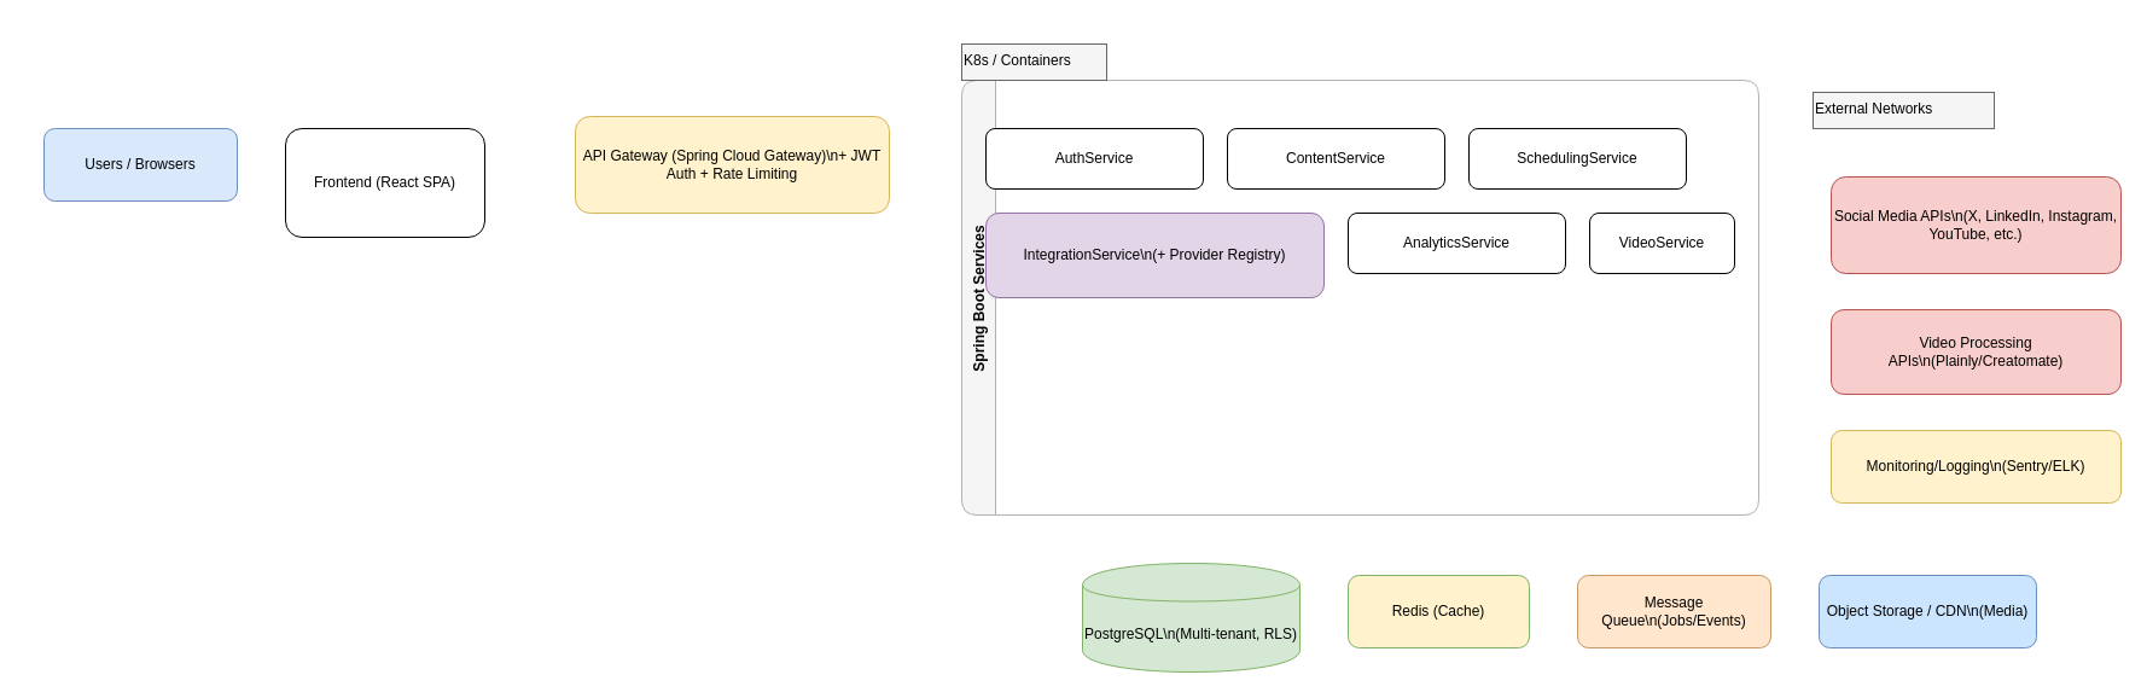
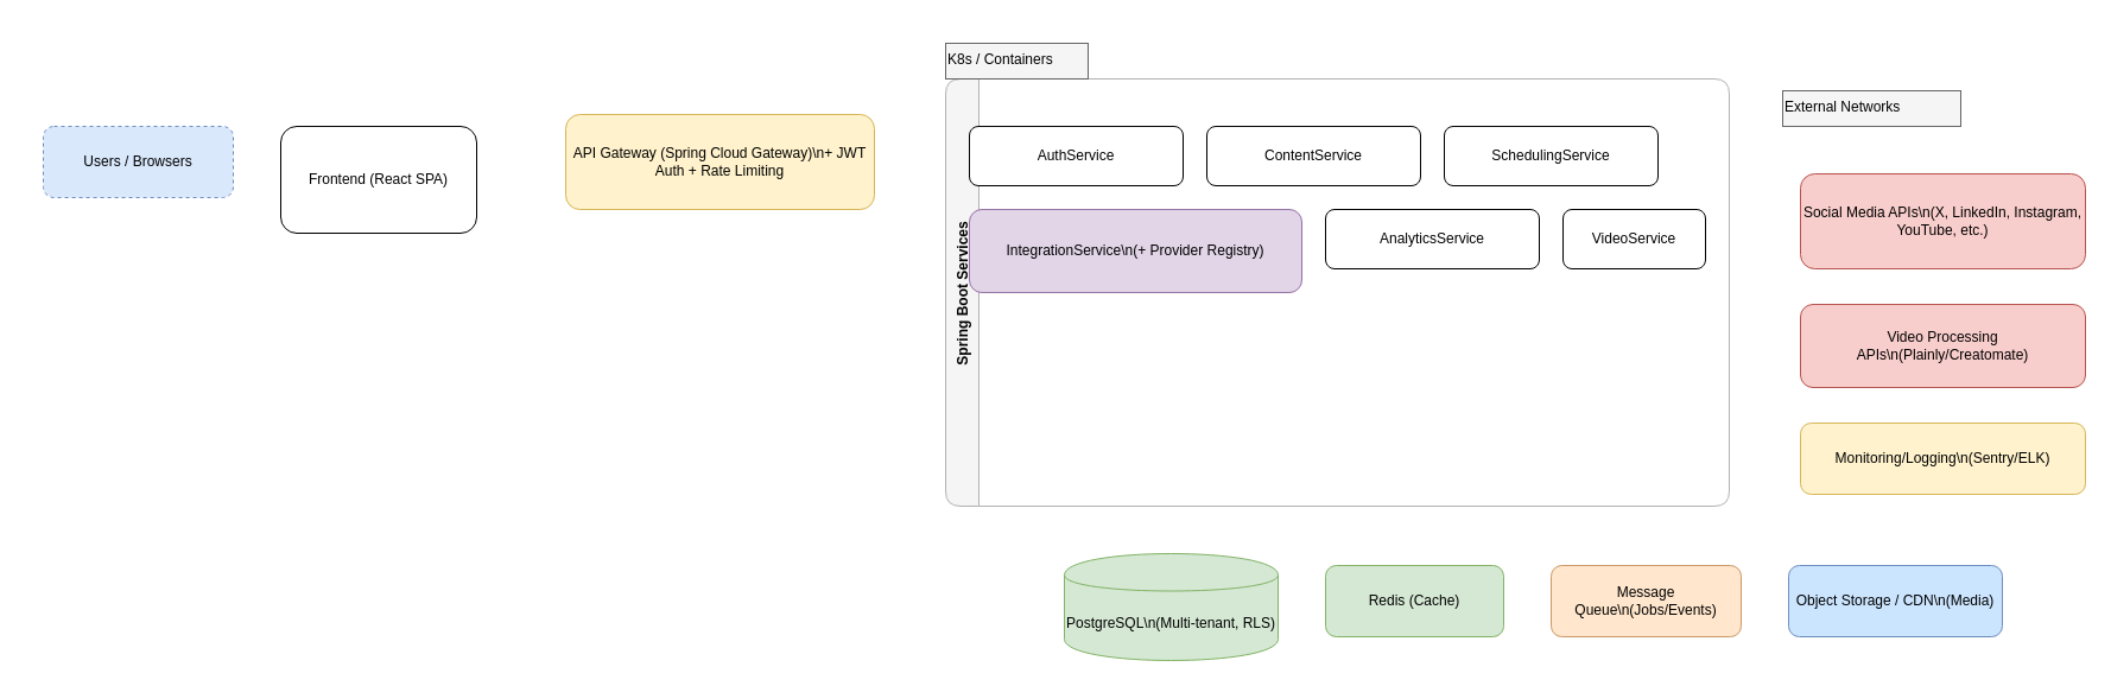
- <mxCell id="2" value="Users / Browsers" style="rounded=1;whiteSpace=wrap;html=1;fillColor=#dae8fc;strokeColor=#6c8ebf;" vertex="1" parent="1"><mxGeometry x="20" y="90" width="160" height="60" as="geometry" /></mxCell>
+ <mxCell id="2" value="Users / Browsers" style="rounded=1;whiteSpace=wrap;html=1;fillColor=#dae8fc;strokeColor=#6c8ebf;dashed=1;" vertex="1" parent="1"><mxGeometry x="20" y="90" width="160" height="60" as="geometry" /></mxCell>
- <mxCell id="13" value="Redis (Cache)" style="rounded=1;whiteSpace=wrap;html=1;fillColor=#fff2cc;strokeColor=#82b366;" vertex="1" parent="1"><mxGeometry x="1100" y="460" width="150" height="60" as="geometry" /></mxCell>
+ <mxCell id="13" value="Redis (Cache)" style="rounded=1;whiteSpace=wrap;html=1;fillColor=#d5e8d4;strokeColor=#82b366;" vertex="1" parent="1"><mxGeometry x="1100" y="460" width="150" height="60" as="geometry" /></mxCell>
